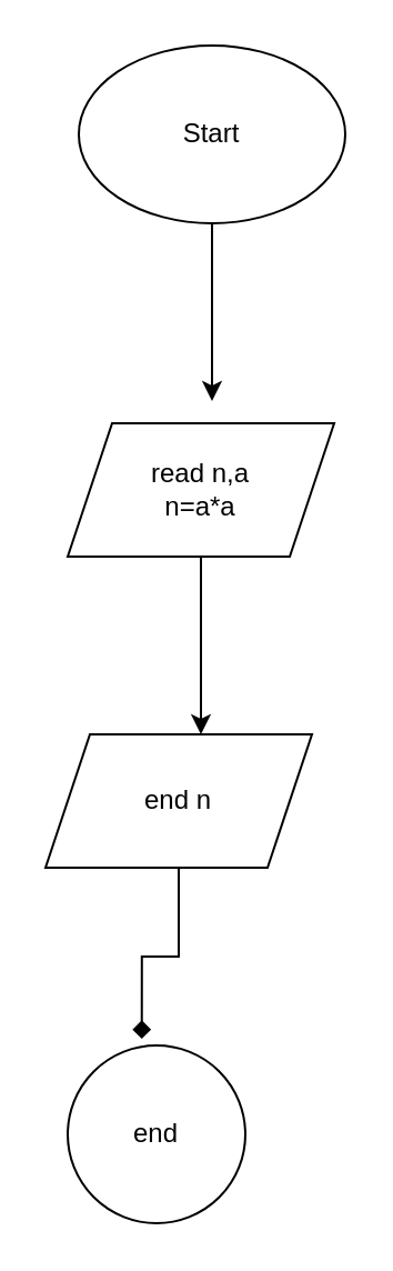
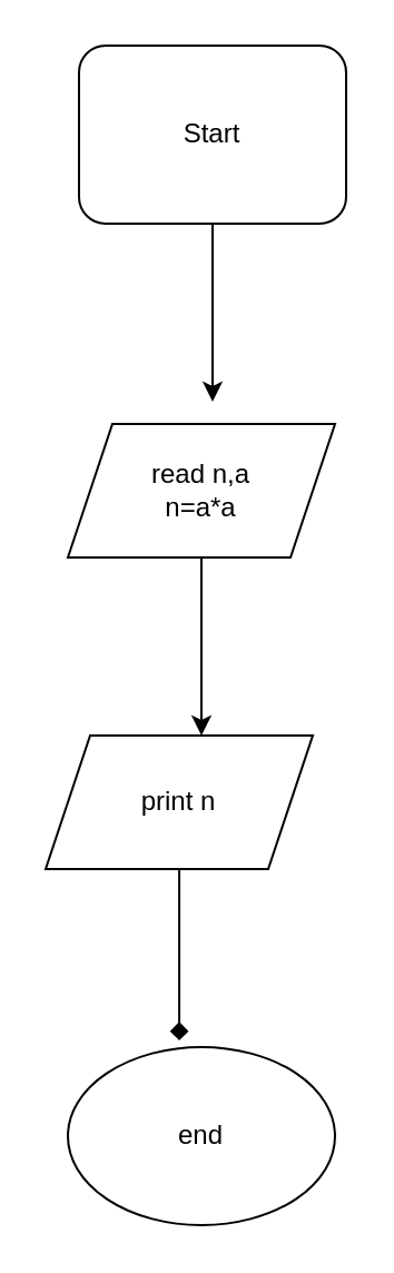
- <mxCell id="3" value="Start" style="ellipse;whiteSpace=wrap;html=1;" vertex="1" parent="1"><mxGeometry x="35" y="20" width="120" height="80" as="geometry" /></mxCell>
+ <mxCell id="3" value="Start" style="whiteSpace=wrap;html=1;rounded=1;" vertex="1" parent="1"><mxGeometry x="35" y="20" width="120" height="80" as="geometry" /></mxCell>
- <mxCell id="7" value="end n" style="shape=parallelogram;perimeter=parallelogramPerimeter;whiteSpace=wrap;html=1;fixedSize=1;" vertex="1" parent="1"><mxGeometry x="20" y="330" width="120" height="60" as="geometry" /></mxCell>
+ <mxCell id="7" value="print n" style="shape=parallelogram;perimeter=parallelogramPerimeter;whiteSpace=wrap;html=1;fixedSize=1;" vertex="1" parent="1"><mxGeometry x="20" y="330" width="120" height="60" as="geometry" /></mxCell>
- <mxCell id="8" value="end" style="ellipse;whiteSpace=wrap;html=1;" vertex="1" parent="1"><mxGeometry x="30" y="470" width="80" height="80" as="geometry" /></mxCell>
+ <mxCell id="8" value="end" style="ellipse;whiteSpace=wrap;html=1;" vertex="1" parent="1"><mxGeometry x="30" y="470" width="120" height="80" as="geometry" /></mxCell>
